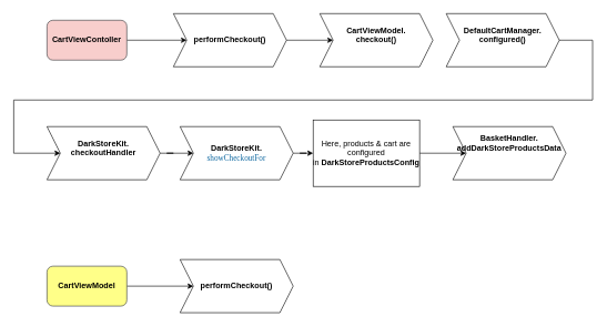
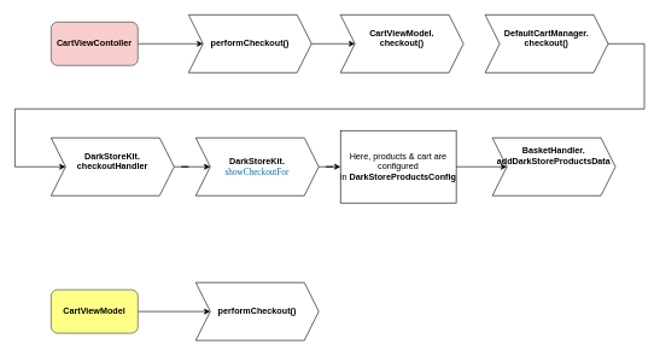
- <mxCell id="6" value="&lt;b&gt;CartViewModel.&lt;br&gt;checkout&lt;span class=&quot;s1&quot;&gt;()&lt;/span&gt;&lt;/b&gt;&lt;br&gt;&lt;div&gt;&lt;b&gt;&lt;span class=&quot;s1&quot;&gt;&lt;br&gt;&lt;/span&gt;&lt;/b&gt;&lt;/div&gt;" style="shape=step;perimeter=stepPerimeter;whiteSpace=wrap;html=1;fixedSize=1;" vertex="1" parent="1"><mxGeometry x="480" y="20" width="170" height="80" as="geometry" /></mxCell>
+ <mxCell id="6" value="&lt;b&gt;CartViewModel.&lt;br&gt;checkout&lt;span class=&quot;s1&quot;&gt;()&lt;/span&gt;&lt;/b&gt;&lt;br&gt;&lt;div&gt;&lt;b&gt;&lt;span class=&quot;s1&quot;&gt;&lt;br&gt;&lt;/span&gt;&lt;/b&gt;&lt;/div&gt;" style="shape=step;perimeter=stepPerimeter;whiteSpace=wrap;html=1;fixedSize=1;" vertex="1" parent="1"><mxGeometry x="470" y="20" width="170" height="80" as="geometry" /></mxCell>
- <mxCell id="8" value="&lt;b&gt;DefaultCartManager.&lt;br&gt;configured&lt;span class=&quot;s1&quot;&gt;()&lt;/span&gt;&lt;/b&gt;&lt;br&gt;&lt;div&gt;&lt;b&gt;&lt;span class=&quot;s1&quot;&gt;&lt;br&gt;&lt;/span&gt;&lt;/b&gt;&lt;/div&gt;" style="shape=step;perimeter=stepPerimeter;whiteSpace=wrap;html=1;fixedSize=1;" vertex="1" parent="1"><mxGeometry x="670" y="20" width="170" height="80" as="geometry" /></mxCell>
+ <mxCell id="8" value="&lt;b&gt;DefaultCartManager.&lt;br&gt;checkout&lt;span class=&quot;s1&quot;&gt;()&lt;/span&gt;&lt;/b&gt;&lt;br&gt;&lt;div&gt;&lt;b&gt;&lt;span class=&quot;s1&quot;&gt;&lt;br&gt;&lt;/span&gt;&lt;/b&gt;&lt;/div&gt;" style="shape=step;perimeter=stepPerimeter;whiteSpace=wrap;html=1;fixedSize=1;" vertex="1" parent="1"><mxGeometry x="670" y="20" width="170" height="80" as="geometry" /></mxCell>
